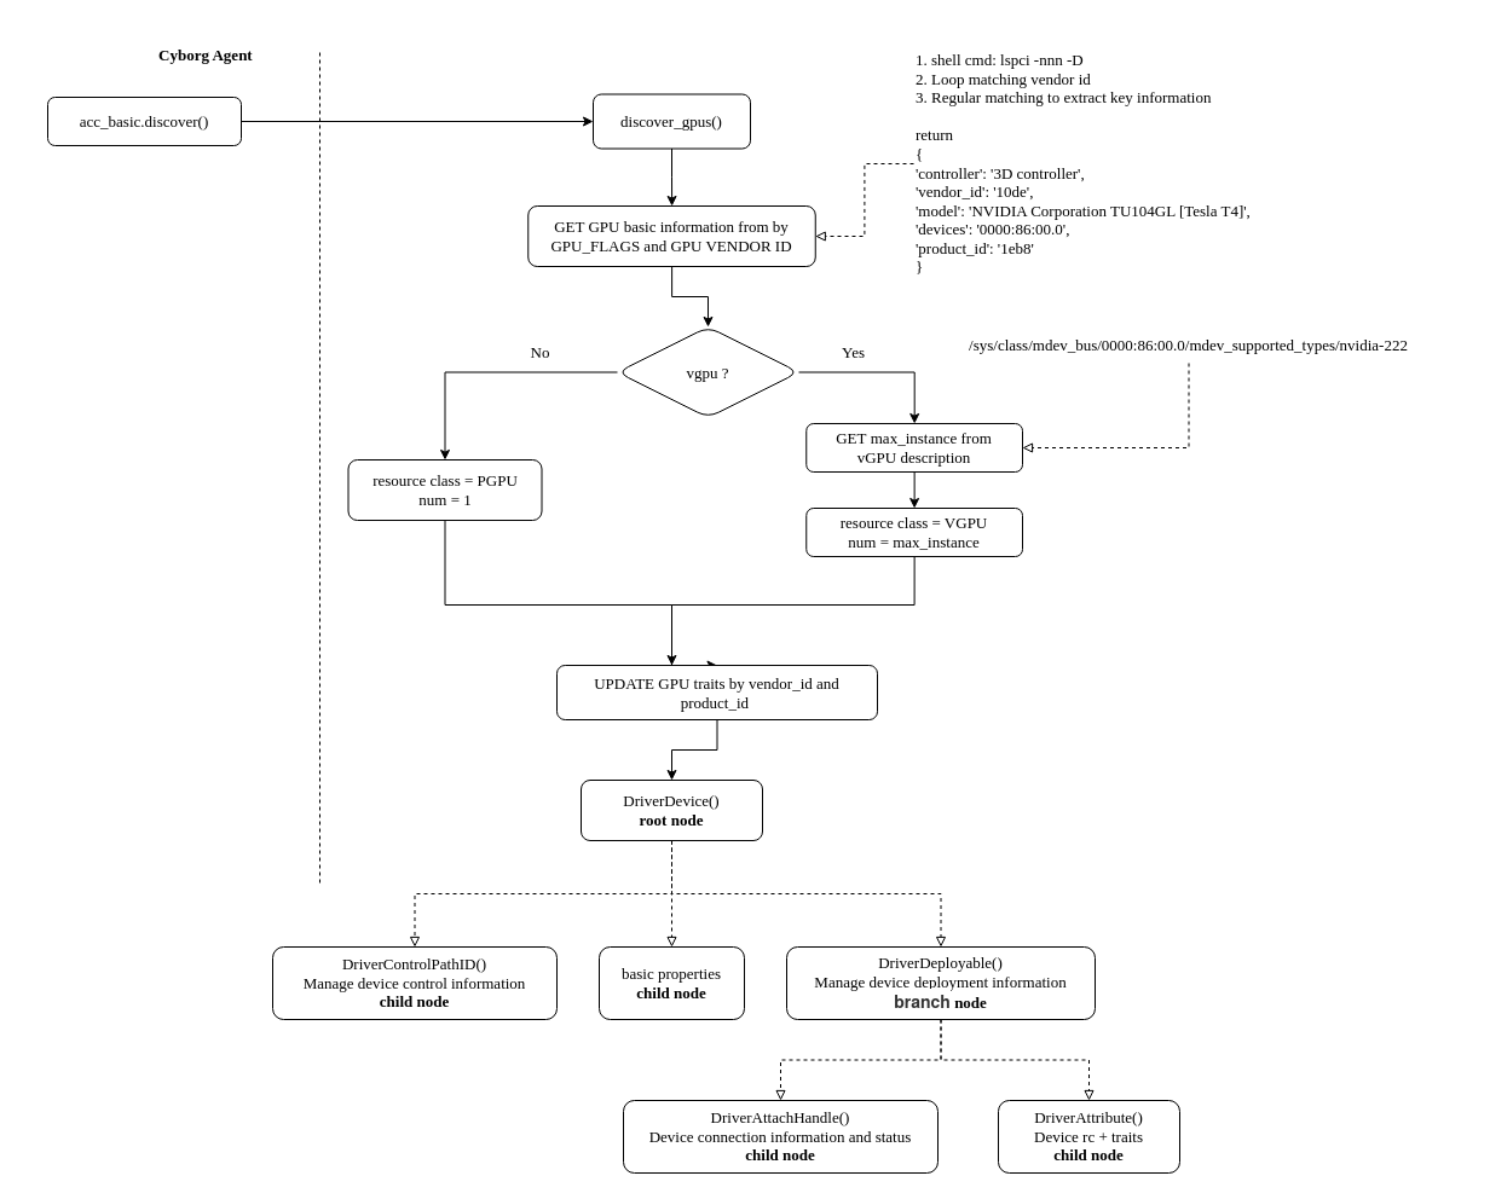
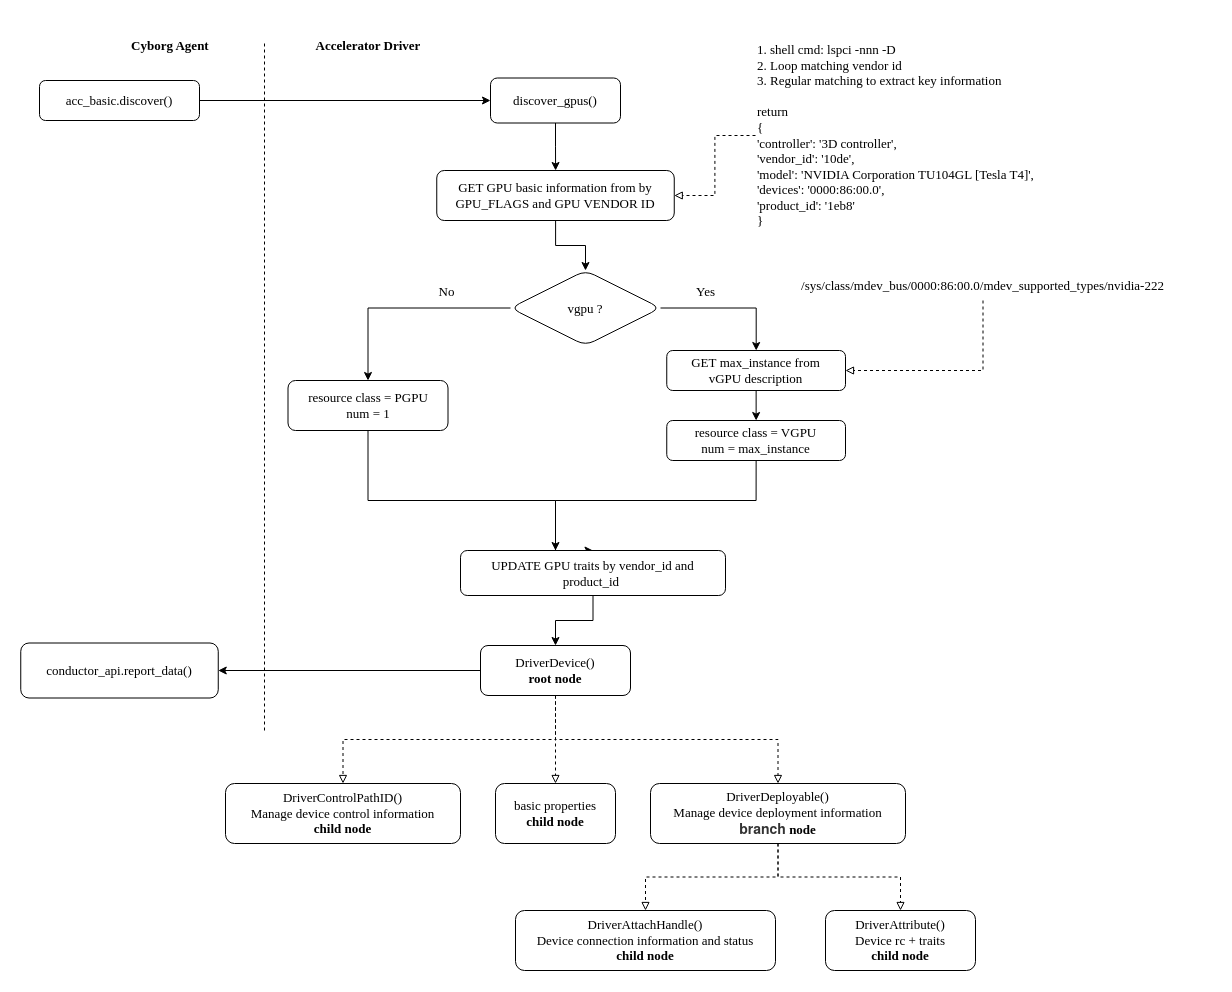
+ <mxCell id="37" value="Accelerator Driver" style="text;html=1;strokeColor=none;fillColor=none;align=center;verticalAlign=middle;whiteSpace=wrap;rounded=0;fontFamily=Comic Sans MS;fontSize=13;fontStyle=1" parent="1" vertex="1"><mxGeometry x="298.75" y="30" width="137.5" height="30" as="geometry" /></mxCell>
+ <mxCell id="34" value="conductor_api.report_data()" style="whiteSpace=wrap;html=1;rounded=1;glass=0;strokeWidth=1;shadow=0;fontFamily=Comic Sans MS;fontSize=13;" parent="1" vertex="1"><mxGeometry x="20.25" y="642.5" width="197.5" height="55" as="geometry" /></mxCell>
+ <mxCell id="26" value="" style="edgeStyle=orthogonalEdgeStyle;rounded=0;orthogonalLoop=1;jettySize=auto;html=1;endArrow=classic;endFill=1;fontFamily=Comic Sans MS;fontSize=13;" parent="1" source="27" target="34" edge="1"><mxGeometry relative="1" as="geometry" /></mxCell>
